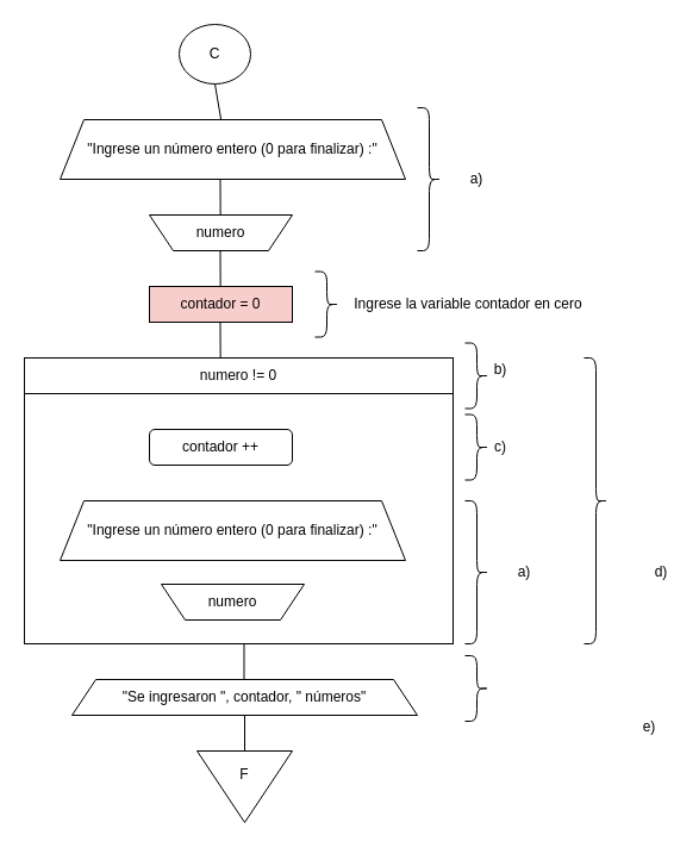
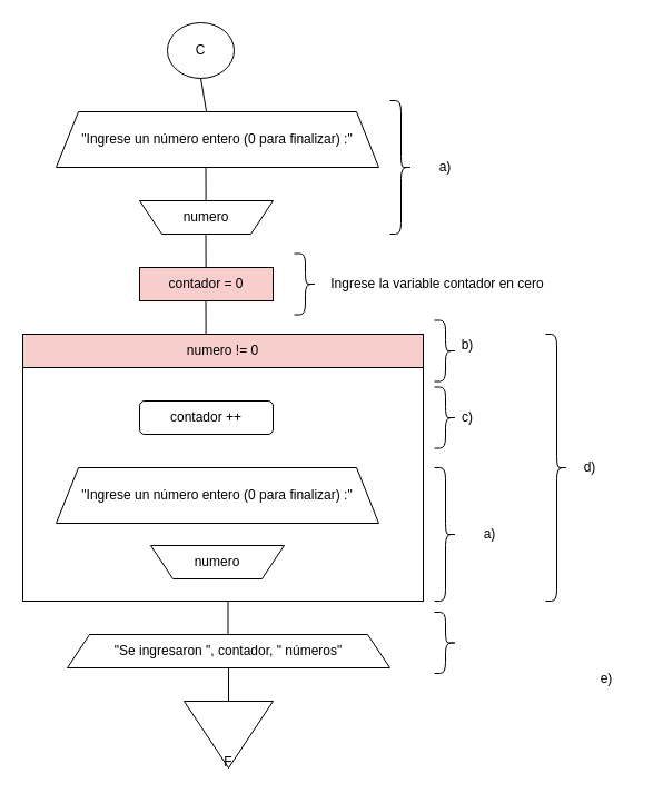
- <mxCell id="9" value="numero != 0" style="rounded=0;whiteSpace=wrap;html=1;" vertex="1" parent="1"><mxGeometry x="20" y="300" width="360" height="30" as="geometry" /></mxCell>
+ <mxCell id="9" value="numero != 0" style="rounded=0;whiteSpace=wrap;html=1;fillColor=#f8cecc;" vertex="1" parent="1"><mxGeometry x="20" y="300" width="360" height="30" as="geometry" /></mxCell>
- <mxCell id="24" value="d)" style="text;html=1;strokeColor=none;fillColor=none;align=center;verticalAlign=middle;whiteSpace=wrap;rounded=0;" vertex="1" parent="1"><mxGeometry x="535" y="470" width="40" height="20" as="geometry" /></mxCell>
+ <mxCell id="24" value="d)" style="text;html=1;strokeColor=none;fillColor=none;align=center;verticalAlign=middle;whiteSpace=wrap;rounded=0;" vertex="1" parent="1"><mxGeometry x="510" y="410" width="40" height="20" as="geometry" /></mxCell>
- <mxCell id="29" value="F" style="text;html=1;strokeColor=none;fillColor=none;align=center;verticalAlign=middle;whiteSpace=wrap;rounded=0;" vertex="1" parent="1"><mxGeometry x="185" y="640" width="40" height="20" as="geometry" /></mxCell>
+ <mxCell id="29" value="F" style="text;html=1;strokeColor=none;fillColor=none;align=center;verticalAlign=middle;whiteSpace=wrap;rounded=0;" vertex="1" parent="1"><mxGeometry x="185" y="675" width="40" height="20" as="geometry" /></mxCell>
